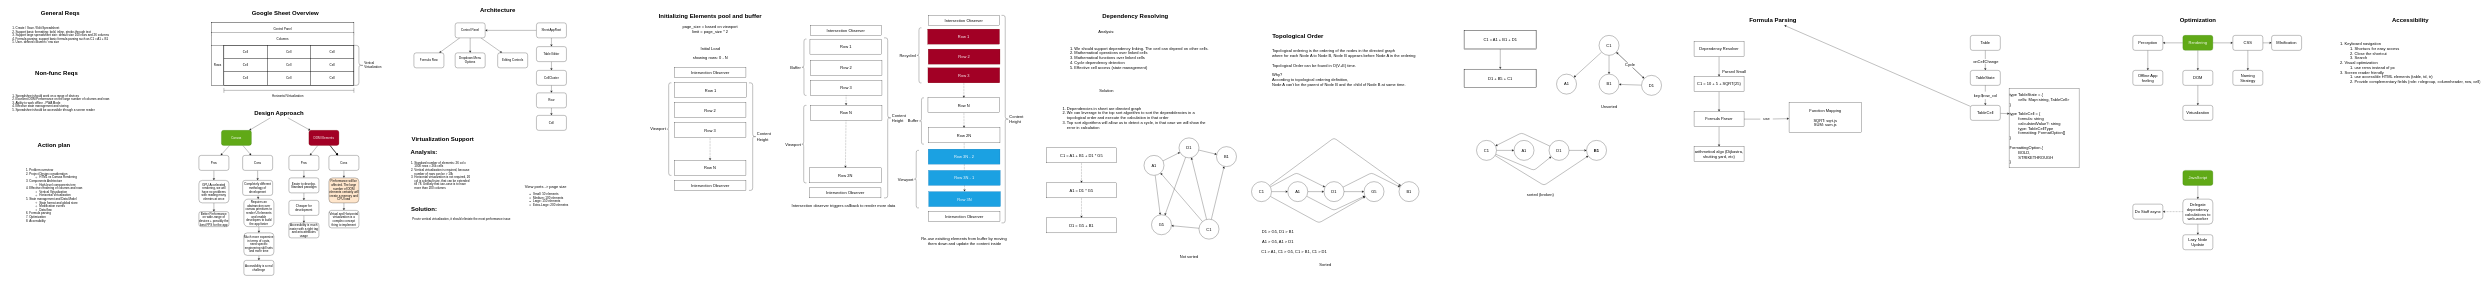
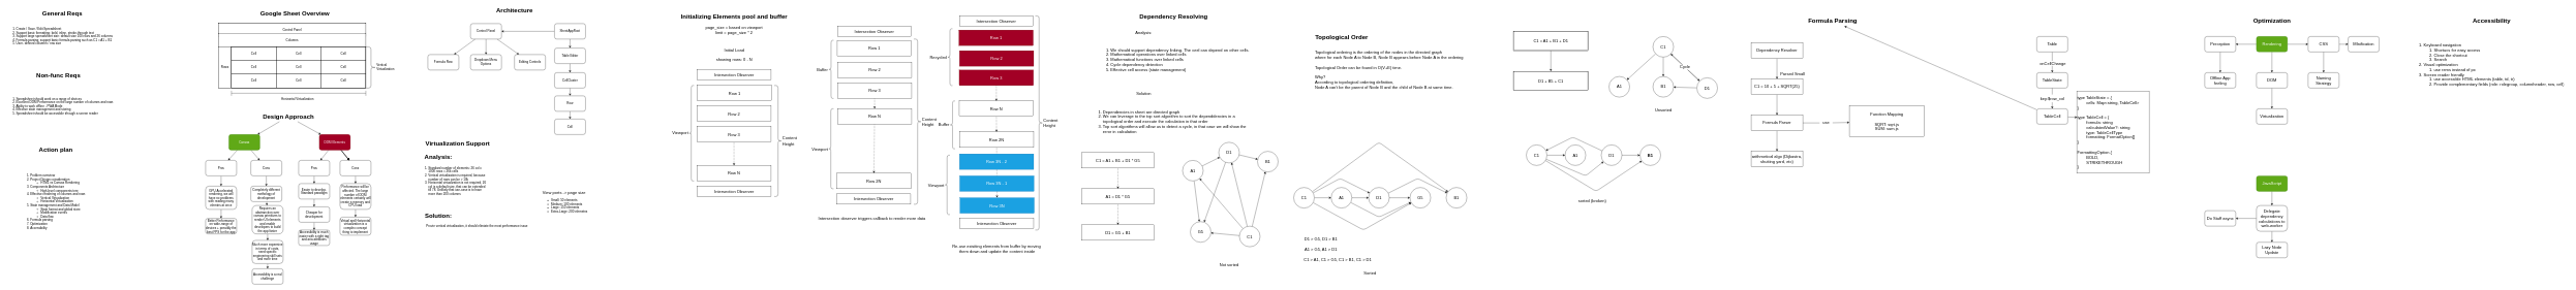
- <mxCell id="64" value="Performance will be affected. The large number of DOM elements certainly will create a memory and CPU load" style="rounded=1;whiteSpace=wrap;html=1;fillColor=#ffe6cc;" vertex="1" parent="1"><mxGeometry x="1315" y="710" width="120" height="100" as="geometry" /></mxCell>
+ <mxCell id="64" value="Performance will be affected. The large number of DOM elements certainly will create a memory and CPU load" style="rounded=1;whiteSpace=wrap;html=1;" vertex="1" parent="1"><mxGeometry x="1315" y="710" width="120" height="100" as="geometry" /></mxCell>
- <mxCell id="116" value="Intersection observer triggers callback to render more data&amp;nbsp;" style="text;html=1;align=center;verticalAlign=middle;resizable=0;points=[];autosize=1;strokeColor=none;fillColor=none;fontSize=16;" vertex="1" parent="1"><mxGeometry x="3155" y="805" width="440" height="30" as="geometry" /></mxCell>
+ <mxCell id="116" value="Intersection observer triggers callback to render more data&amp;nbsp;" style="text;html=1;align=center;verticalAlign=middle;resizable=0;points=[];autosize=1;strokeColor=none;fillColor=none;fontSize=16;" vertex="1" parent="1"><mxGeometry x="3155" y="830" width="440" height="30" as="geometry" /></mxCell>
- <mxCell id="245" style="edgeStyle=none;html=1;fontSize=16;dashed=1;" edge="1" parent="1" source="246" target="248"><mxGeometry relative="1" as="geometry" /></mxCell>
+ <mxCell id="245" style="edgeStyle=none;html=1;fontSize=16;" edge="1" parent="1" source="246" target="248"><mxGeometry relative="1" as="geometry" /></mxCell>
